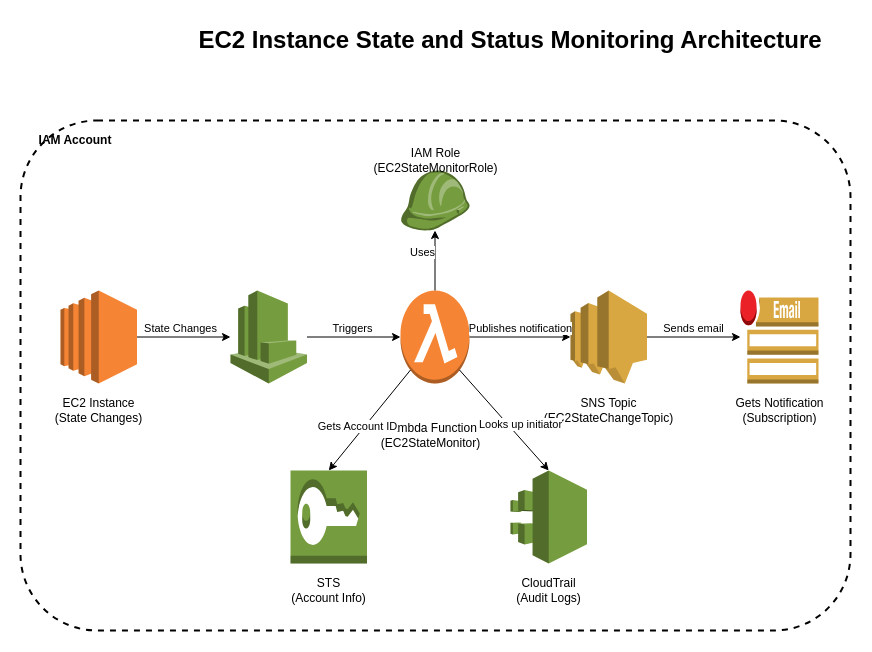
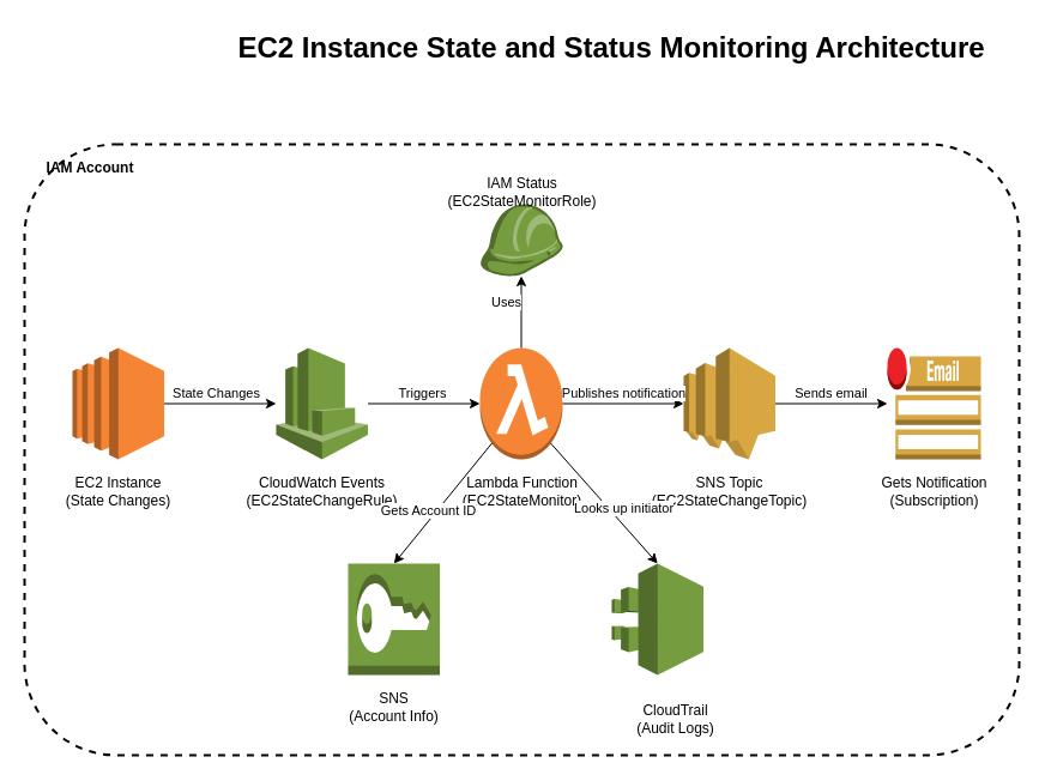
- <mxCell id="10" value="IAM Role&lt;br&gt;(EC2StateMonitorRole)" style="text;html=1;align=center;verticalAlign=middle;resizable=0;points=[];autosize=1;" vertex="1" parent="1"><mxGeometry x="364.5" y="140" width="140" height="40" as="geometry" /></mxCell>
+ <mxCell id="10" value="IAM Status&lt;br&gt;(EC2StateMonitorRole)" style="text;html=1;align=center;verticalAlign=middle;resizable=0;points=[];autosize=1;" vertex="1" parent="1"><mxGeometry x="364.5" y="140" width="140" height="40" as="geometry" /></mxCell>
+ <mxCell id="6" value="CloudWatch Events&lt;br&gt;(EC2StateChangeRule)" style="text;html=1;align=center;verticalAlign=middle;resizable=0;points=[];autosize=1;" vertex="1" parent="1"><mxGeometry x="198.25" y="390" width="140" height="40" as="geometry" /></mxCell>
- <mxCell id="8" value="Lambda Function&lt;br&gt;(EC2StateMonitor)" style="text;html=1;align=center;verticalAlign=middle;resizable=0;points=[];autosize=1;" vertex="1" parent="1"><mxGeometry x="369.5" y="415" width="120" height="40" as="geometry" /></mxCell>
+ <mxCell id="8" value="Lambda Function&lt;br&gt;(EC2StateMonitor)" style="text;html=1;align=center;verticalAlign=middle;resizable=0;points=[];autosize=1;" vertex="1" parent="1"><mxGeometry x="374.5" y="390" width="120" height="40" as="geometry" /></mxCell>
- <mxCell id="12" value="STS&lt;br&gt;(Account Info)" style="text;html=1;align=center;verticalAlign=middle;resizable=0;points=[];autosize=1;" vertex="1" parent="1"><mxGeometry x="288.25" y="570" width="80" height="40" as="geometry" /></mxCell>
+ <mxCell id="12" value="SNS&lt;br&gt;(Account Info)" style="text;html=1;align=center;verticalAlign=middle;resizable=0;points=[];autosize=1;" vertex="1" parent="1"><mxGeometry x="288.25" y="570" width="80" height="40" as="geometry" /></mxCell>
- <mxCell id="14" value="CloudTrail&lt;br&gt;(Audit Logs)" style="text;html=1;align=center;verticalAlign=middle;resizable=0;points=[];autosize=1;" vertex="1" parent="1"><mxGeometry x="508.25" y="570" width="80" height="40" as="geometry" /></mxCell>
+ <mxCell id="14" value="CloudTrail&lt;br&gt;(Audit Logs)" style="text;html=1;align=center;verticalAlign=middle;resizable=0;points=[];autosize=1;" vertex="1" parent="1"><mxGeometry x="523.25" y="580" width="80" height="40" as="geometry" /></mxCell>
